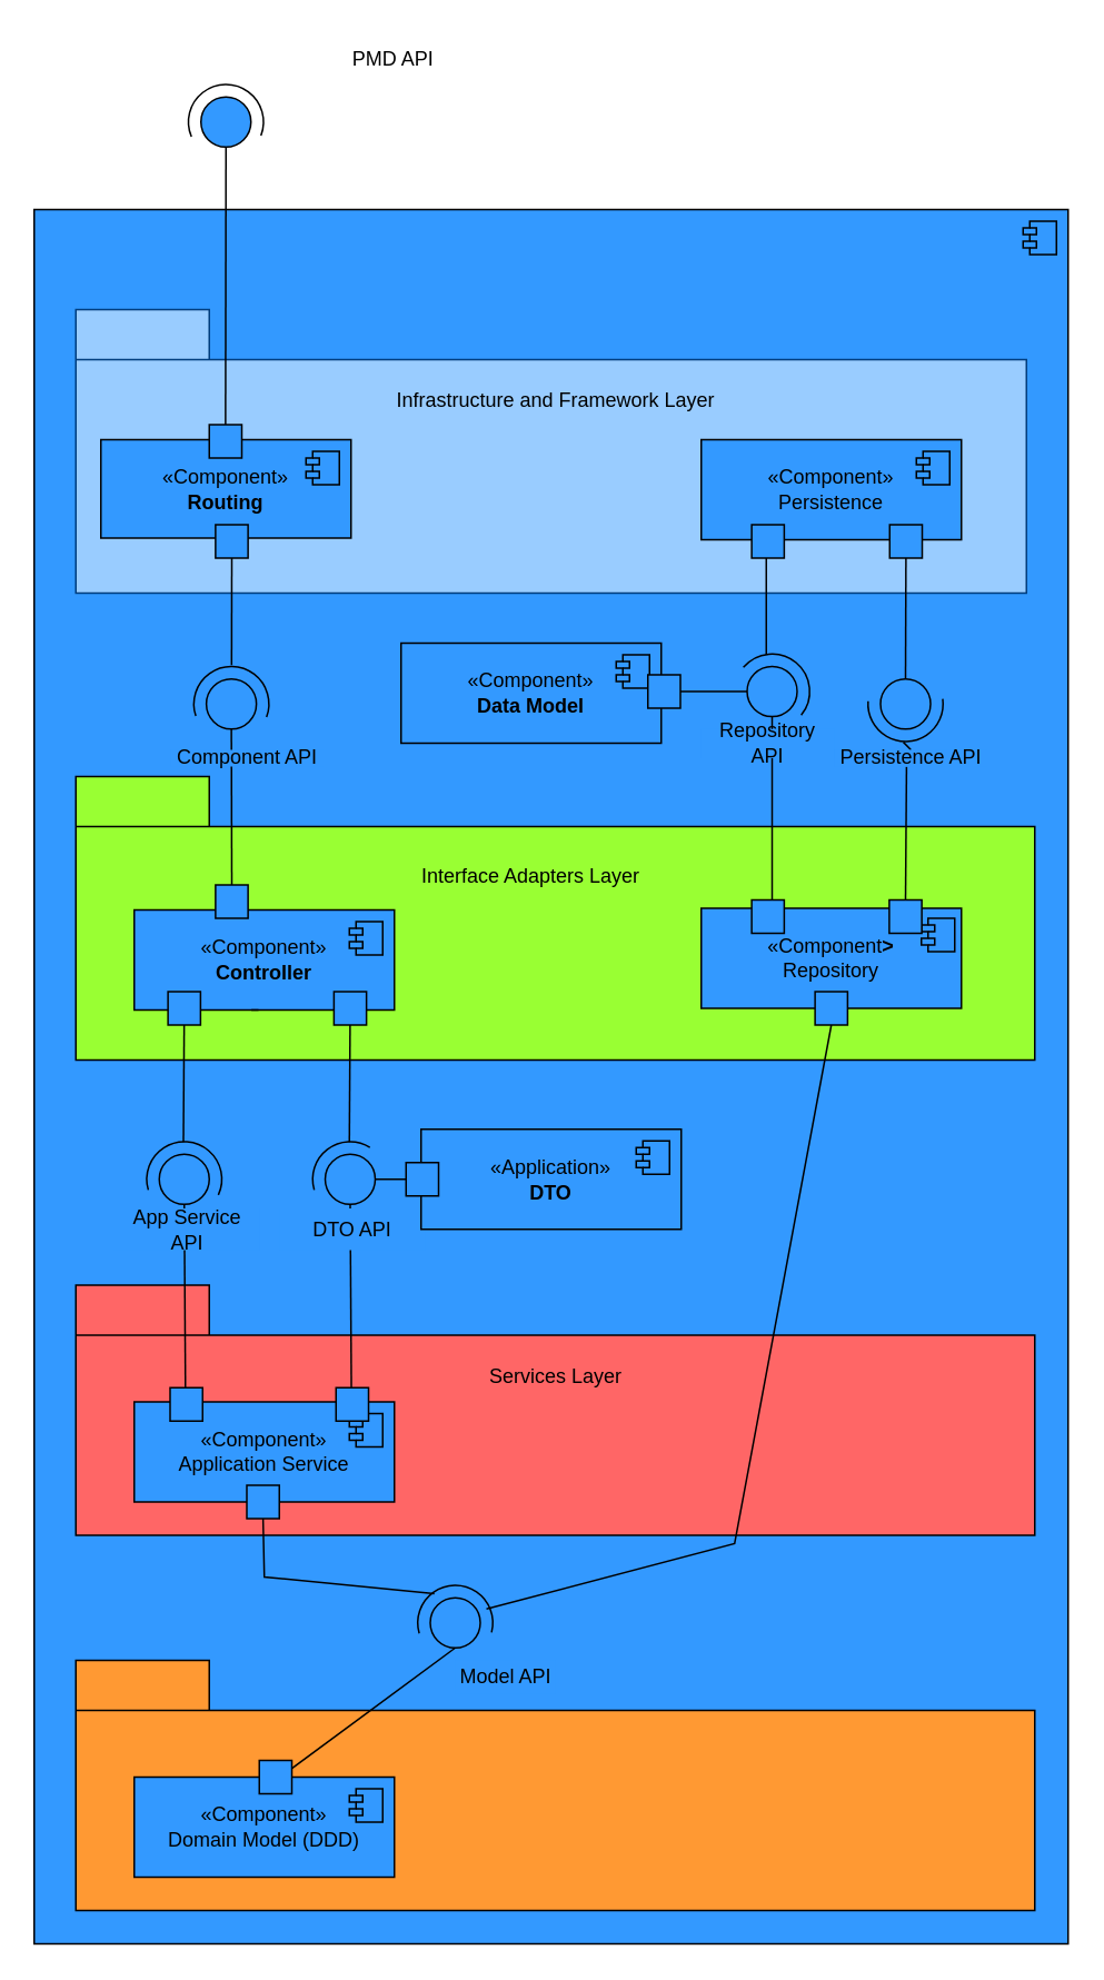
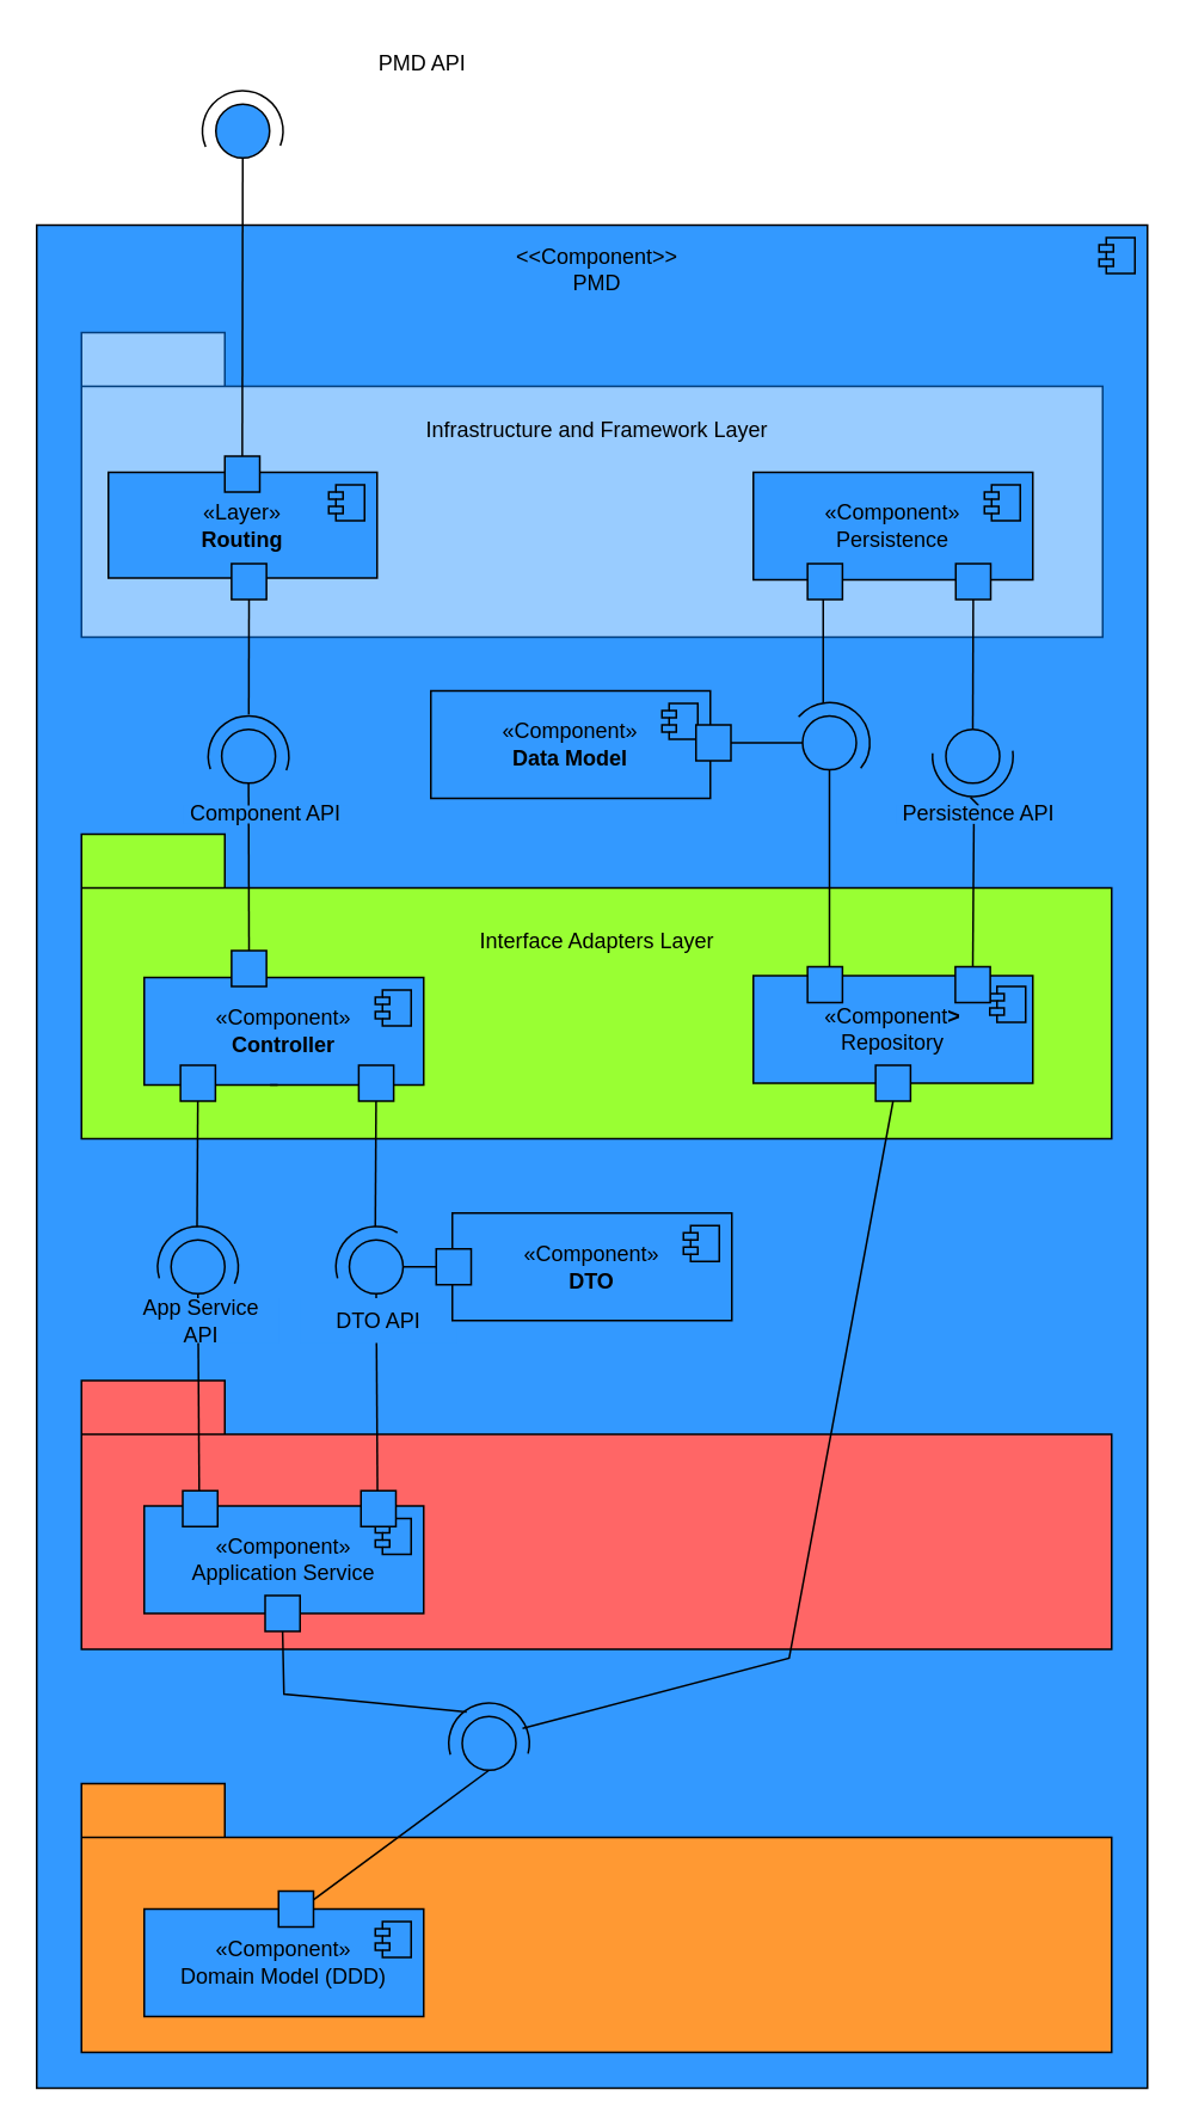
+ <mxCell id="4" value="&lt;div&gt;&amp;lt;&amp;lt;Component&amp;gt;&amp;gt;&lt;/div&gt;&lt;div&gt;PMD&lt;br&gt;&lt;/div&gt;" style="text;html=1;align=center;verticalAlign=middle;whiteSpace=wrap;rounded=0;" vertex="1" parent="1"><mxGeometry x="272.5" y="135" width="120" height="30" as="geometry" /></mxCell>
- <mxCell id="60" value="&lt;div&gt;«Component»&lt;/div&gt;&lt;div&gt;&lt;b&gt;Routing&lt;/b&gt;&lt;/div&gt;" style="html=1;dropTarget=0;whiteSpace=wrap;fillColor=#3399FF;strokeColor=#000000;" vertex="1" parent="1"><mxGeometry x="60" y="263" width="150" height="59" as="geometry" /></mxCell>
+ <mxCell id="60" value="&lt;div&gt;«Layer»&lt;/div&gt;&lt;div&gt;&lt;b&gt;Routing&lt;/b&gt;&lt;/div&gt;" style="html=1;dropTarget=0;whiteSpace=wrap;fillColor=#3399FF;strokeColor=#000000;" vertex="1" parent="1"><mxGeometry x="60" y="263" width="150" height="59" as="geometry" /></mxCell>
- <mxCell id="43" value="Repository API" style="text;html=1;align=center;verticalAlign=middle;whiteSpace=wrap;rounded=0;fillColor=#3399FF;" vertex="1" parent="1"><mxGeometry x="420" y="436.5" width="80" height="17.5" as="geometry" /></mxCell>
- <mxCell id="16" value="&lt;div&gt;Interface Adapters Layer&lt;/div&gt;" style="text;html=1;align=center;verticalAlign=middle;whiteSpace=wrap;rounded=0;" vertex="1" parent="1"><mxGeometry x="242.5" y="510" width="150" height="30" as="geometry" /></mxCell>
+ <mxCell id="16" value="&lt;div&gt;Interface Adapters Layer&lt;/div&gt;" style="text;html=1;align=center;verticalAlign=middle;whiteSpace=wrap;rounded=0;" vertex="1" parent="1"><mxGeometry x="257.5" y="510" width="150" height="30" as="geometry" /></mxCell>
- <mxCell id="77" value="&lt;div&gt;«Application»&lt;b&gt;&lt;br&gt;&lt;/b&gt;&lt;/div&gt;&lt;div&gt;&lt;b&gt;DTO&lt;/b&gt;&lt;/div&gt;" style="html=1;dropTarget=0;whiteSpace=wrap;fillColor=#3399FF;" vertex="1" parent="1"><mxGeometry x="252" y="676.5" width="156" height="60" as="geometry" /></mxCell>
+ <mxCell id="77" value="&lt;div&gt;«Component»&lt;b&gt;&lt;br&gt;&lt;/b&gt;&lt;/div&gt;&lt;div&gt;&lt;b&gt;DTO&lt;/b&gt;&lt;/div&gt;" style="html=1;dropTarget=0;whiteSpace=wrap;fillColor=#3399FF;" vertex="1" parent="1"><mxGeometry x="252" y="676.5" width="156" height="60" as="geometry" /></mxCell>
- <mxCell id="22" value="&lt;div&gt;Services Layer&lt;/div&gt;" style="text;html=1;align=center;verticalAlign=middle;whiteSpace=wrap;rounded=0;" vertex="1" parent="1"><mxGeometry x="262.5" y="810" width="140" height="30" as="geometry" /></mxCell>
- <mxCell id="41" value="&lt;div&gt;Model API&lt;/div&gt;" style="text;html=1;align=center;verticalAlign=middle;whiteSpace=wrap;rounded=0;fillColor=#3399FF;" vertex="1" parent="1"><mxGeometry x="272.5" y="995" width="60" height="20" as="geometry" /></mxCell>
